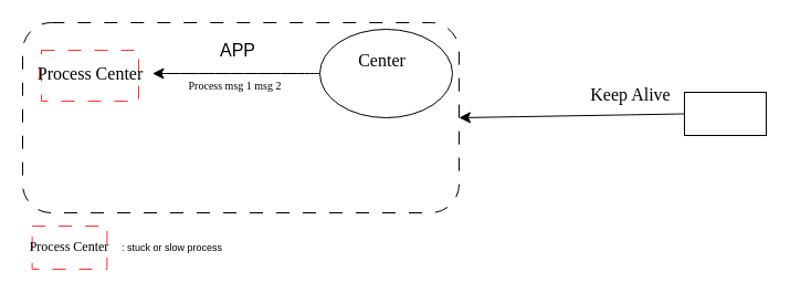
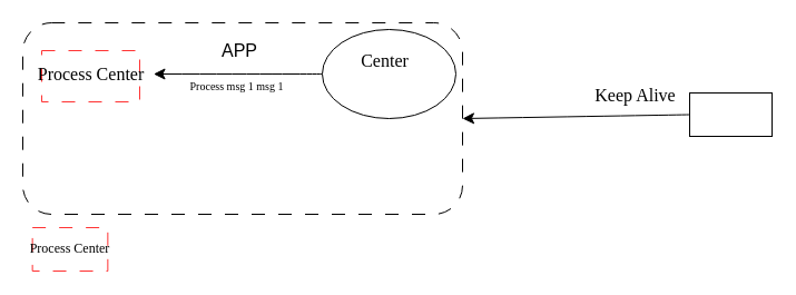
- <mxCell id="9" value="Process msg 1 msg 2" style="text;html=1;align=center;verticalAlign=middle;whiteSpace=wrap;rounded=0;fontSize=10;fontFamily=Comic Sans MS;" vertex="1" parent="1"><mxGeometry x="121" y="68" width="183" height="18" as="geometry" /></mxCell>
+ <mxCell id="9" value="Process msg 1 msg 1" style="text;html=1;align=center;verticalAlign=middle;whiteSpace=wrap;rounded=0;fontSize=10;fontFamily=Comic Sans MS;" vertex="1" parent="1"><mxGeometry x="121" y="68" width="183" height="18" as="geometry" /></mxCell>
- <mxCell id="12" value=": stuck or slow process" style="text;html=1;align=center;verticalAlign=middle;whiteSpace=wrap;rounded=0;fontSize=9;" vertex="1" parent="1"><mxGeometry x="108" y="208.5" width="95" height="30" as="geometry" /></mxCell>
